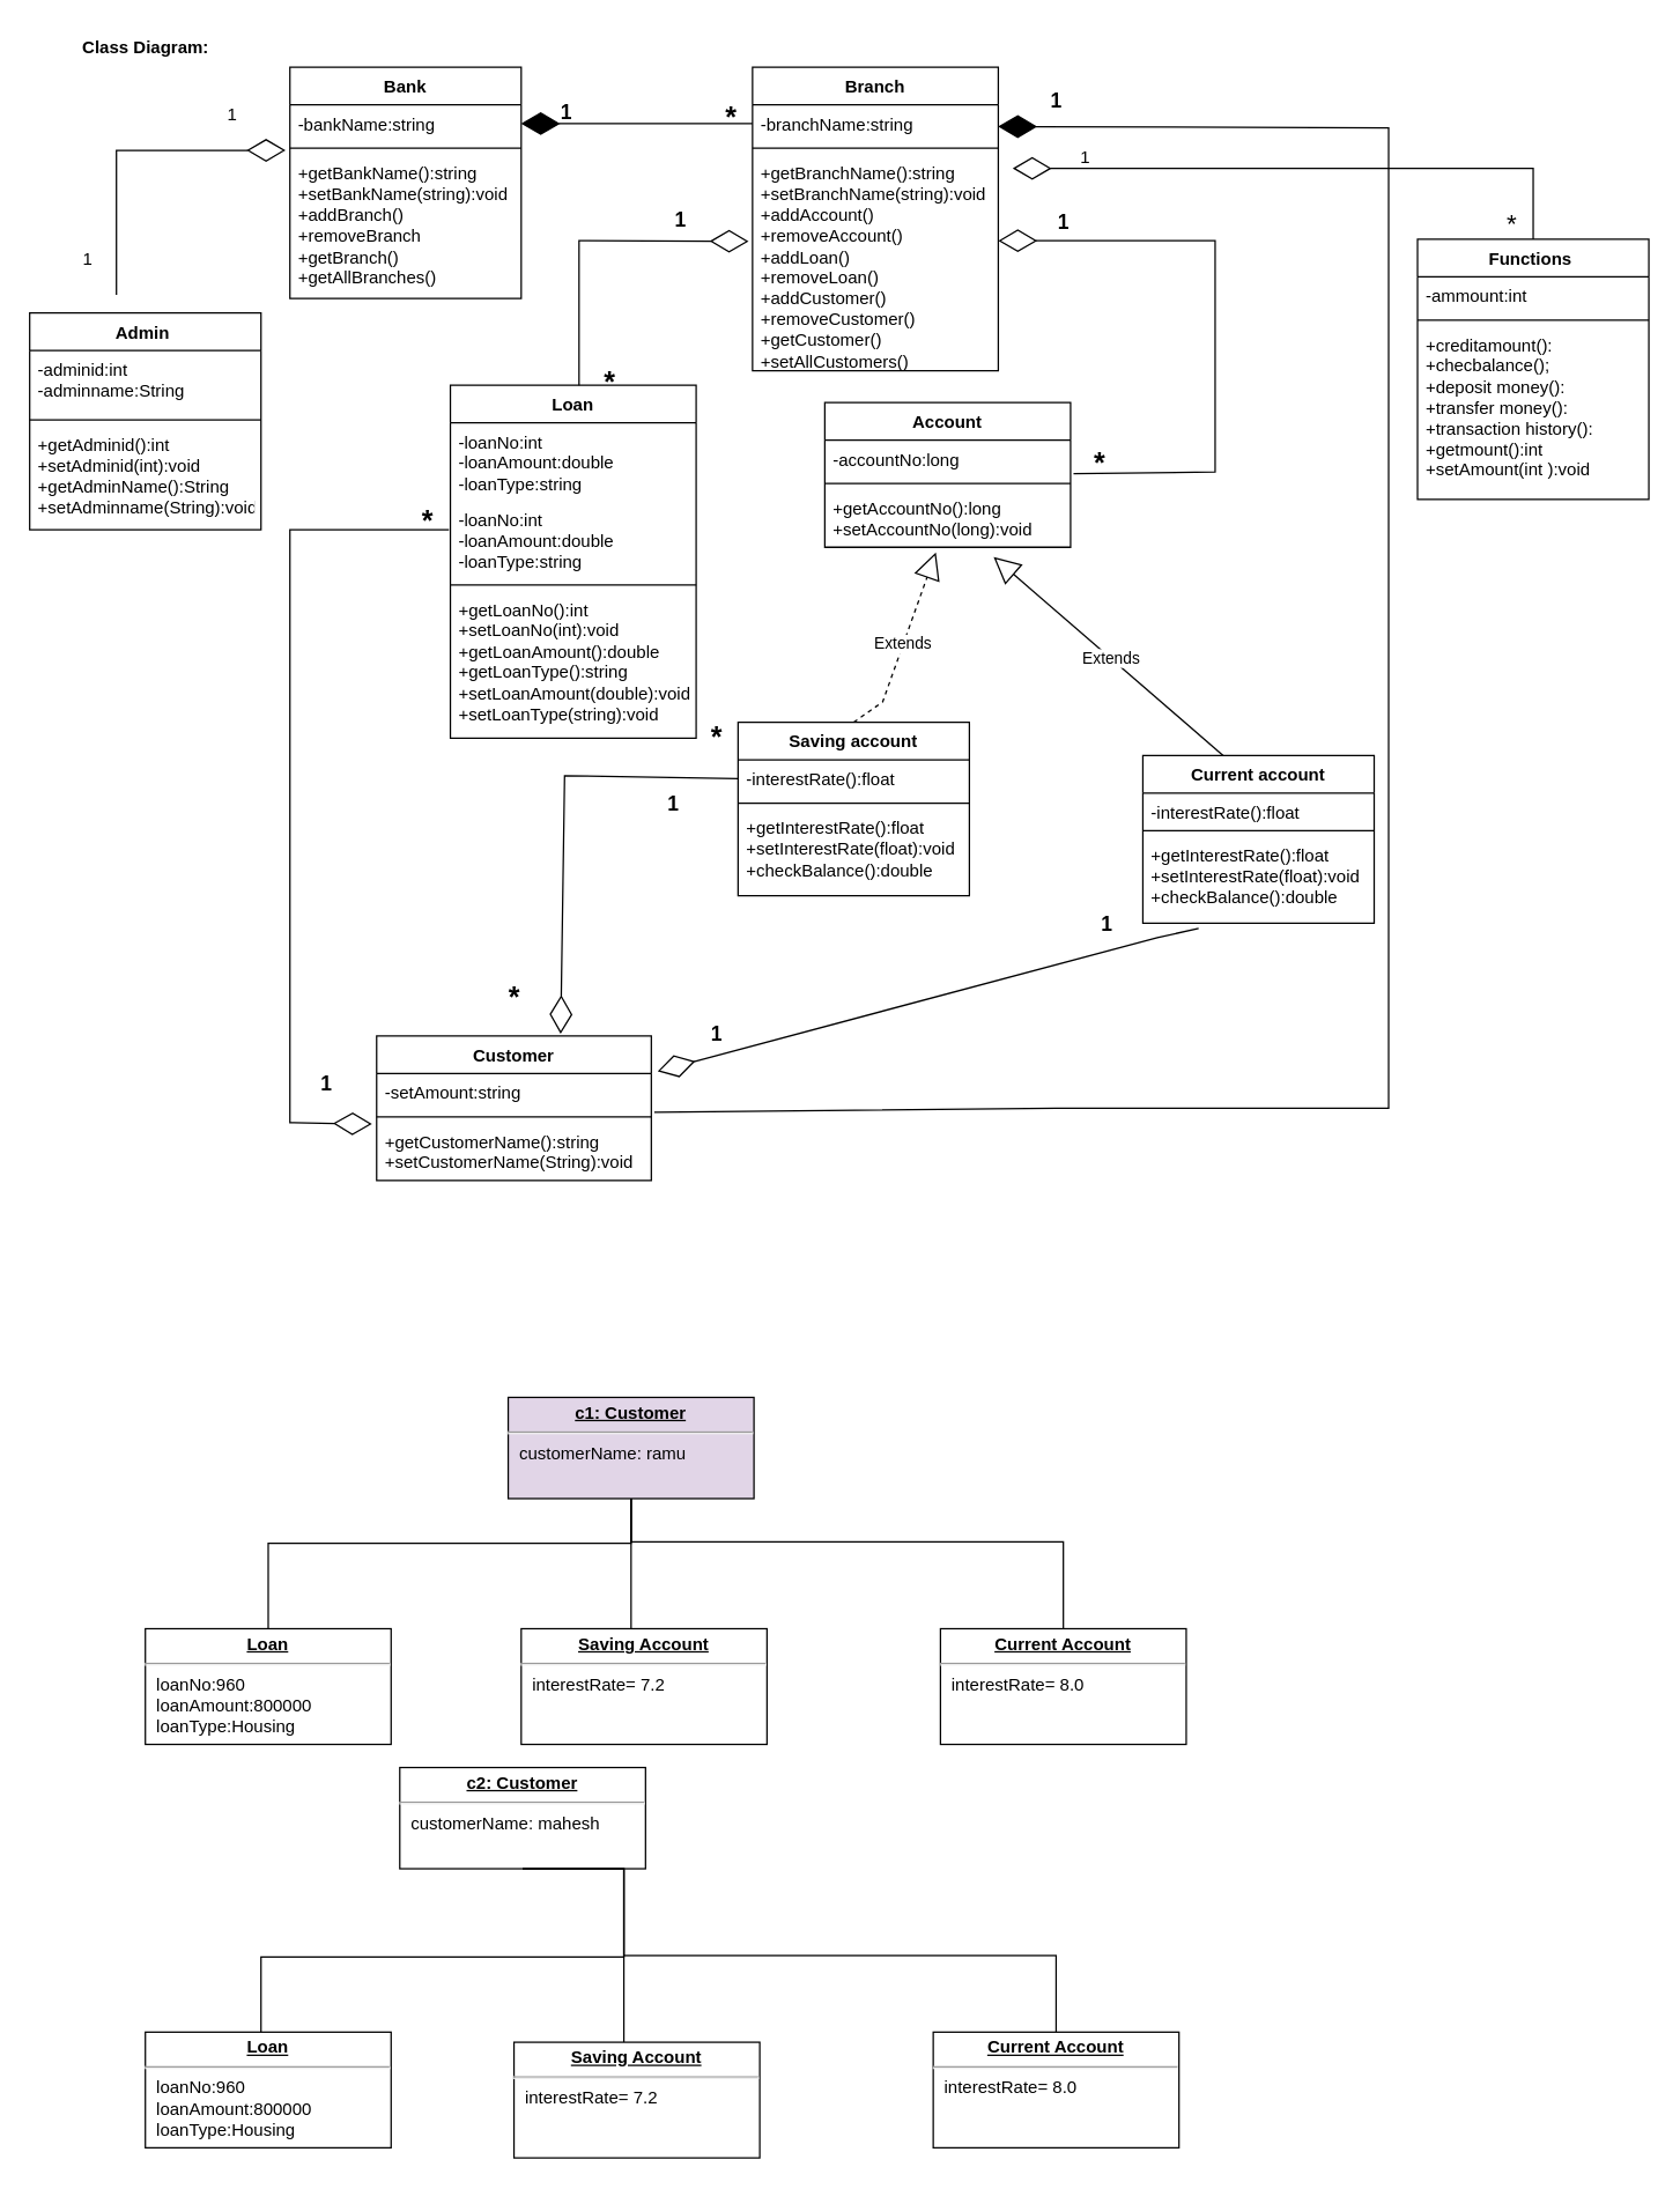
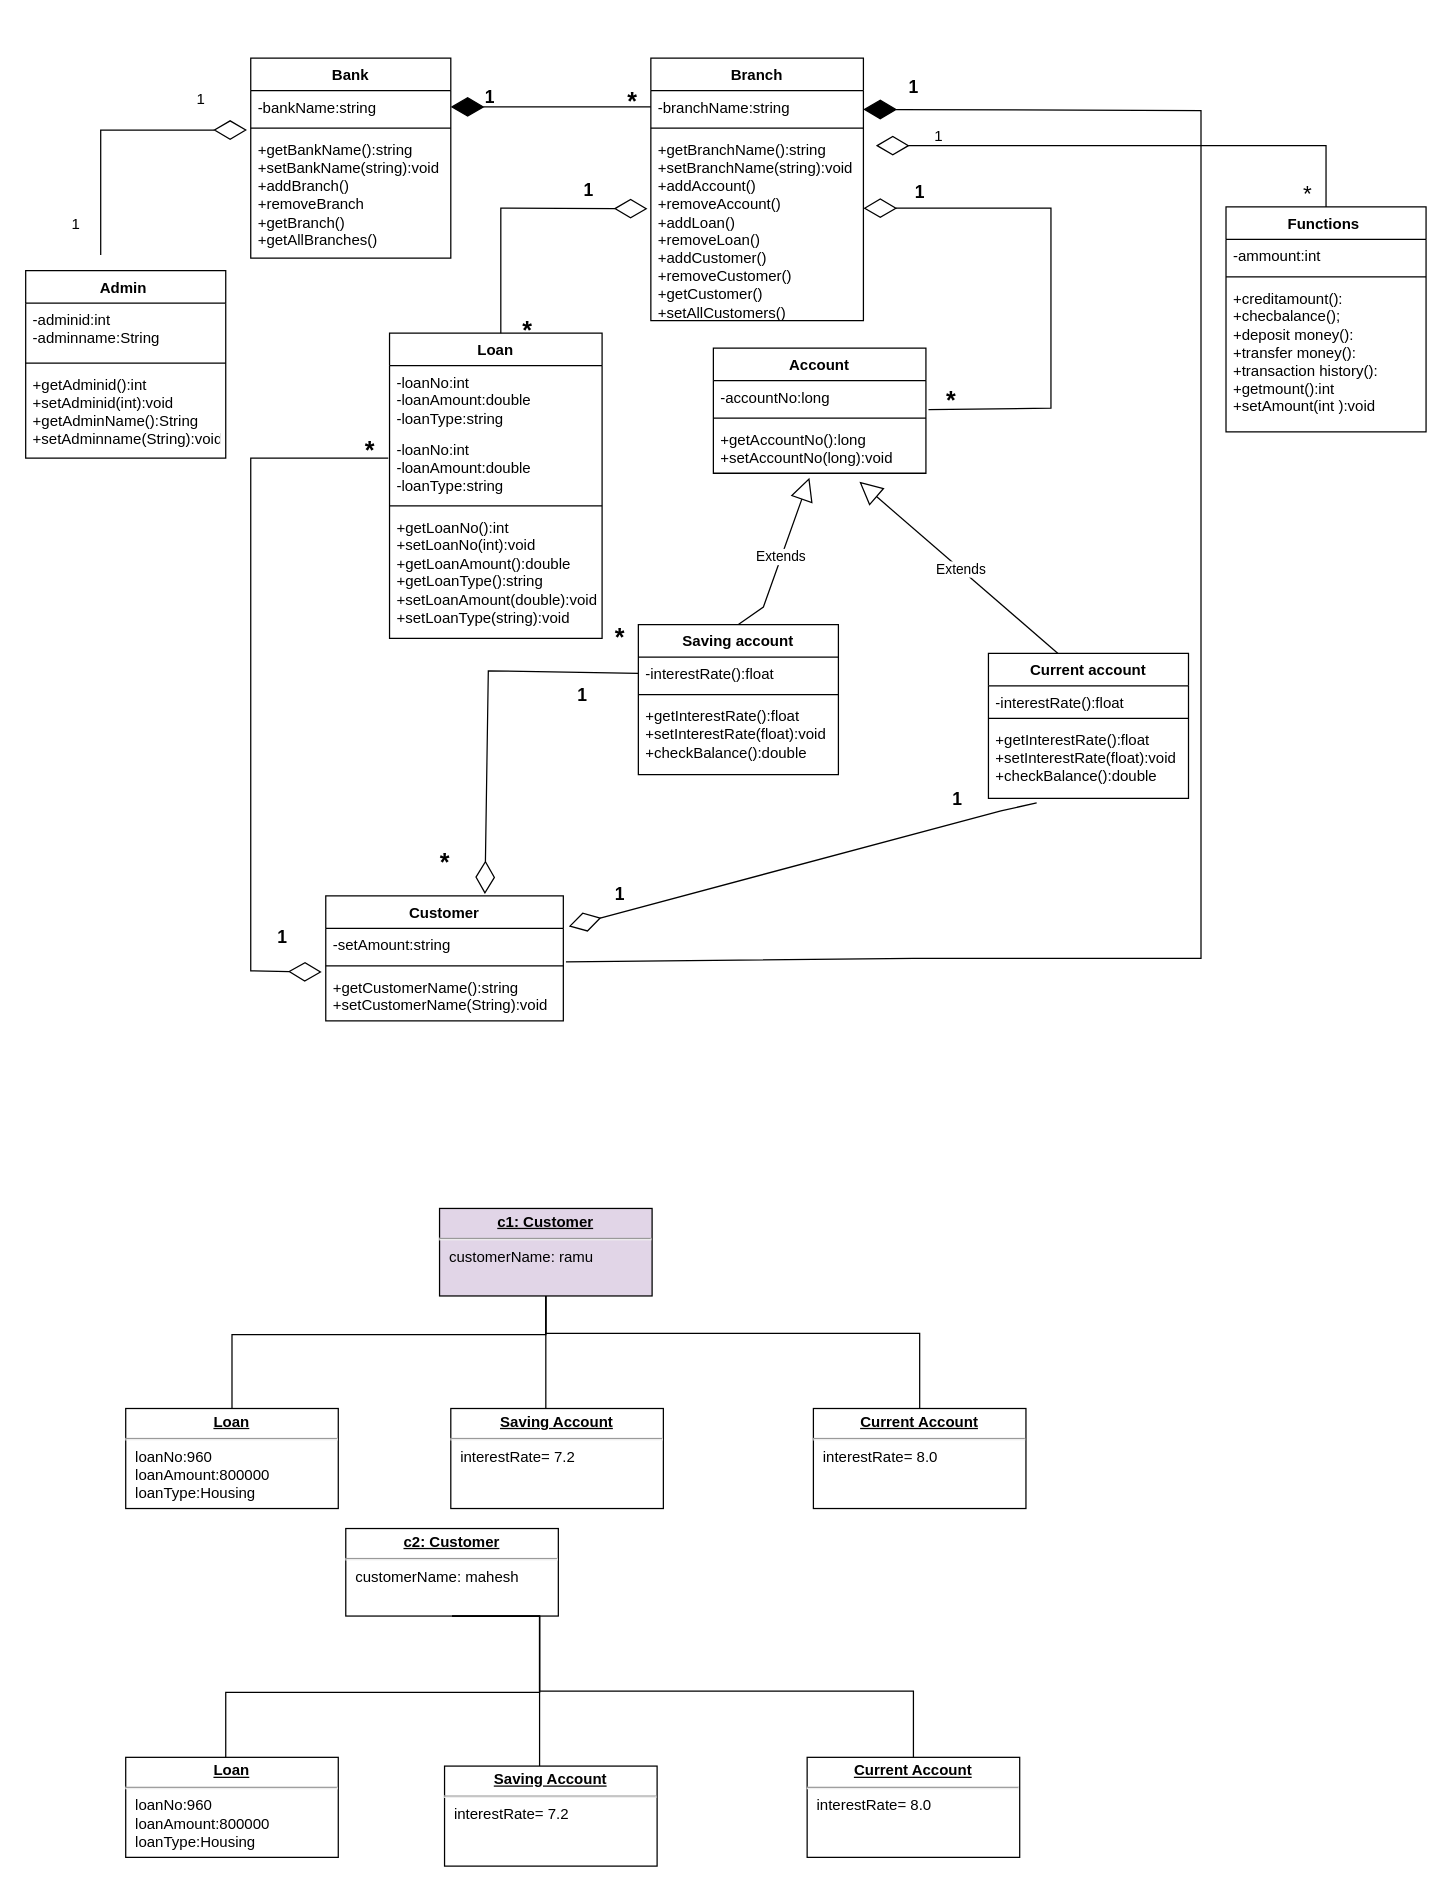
- <mxCell id="54" value="Class Diagram:" style="text;align=center;fontStyle=1;verticalAlign=middle;spacingLeft=3;spacingRight=3;strokeColor=none;rotatable=0;points=[[0,0.5],[1,0.5]];portConstraint=eastwest;html=1;" vertex="1" parent="1"><mxGeometry x="60" y="20" width="80" height="26" as="geometry" /></mxCell>
- <mxCell id="36" value="Extends" style="endArrow=block;endSize=16;endFill=0;html=1;rounded=0;entryX=0.452;entryY=1.09;entryDx=0;entryDy=0;entryPerimeter=0;exitX=0.5;exitY=0;exitDx=0;exitDy=0;dashed=1;" edge="1" parent="1" target="18" source="23"><mxGeometry width="160" relative="1" as="geometry"><mxPoint x="600" y="486" as="sourcePoint" /><mxPoint x="700" y="485" as="targetPoint" /><Array as="points"><mxPoint x="610" y="485" /></Array></mxGeometry></mxCell>
+ <mxCell id="36" value="Extends" style="endArrow=block;endSize=16;endFill=0;html=1;rounded=0;entryX=0.452;entryY=1.09;entryDx=0;entryDy=0;entryPerimeter=0;exitX=0.5;exitY=0;exitDx=0;exitDy=0;" edge="1" parent="1" target="18" source="23"><mxGeometry width="160" relative="1" as="geometry"><mxPoint x="600" y="486" as="sourcePoint" /><mxPoint x="700" y="485" as="targetPoint" /><Array as="points"><mxPoint x="610" y="485" /></Array></mxGeometry></mxCell>
